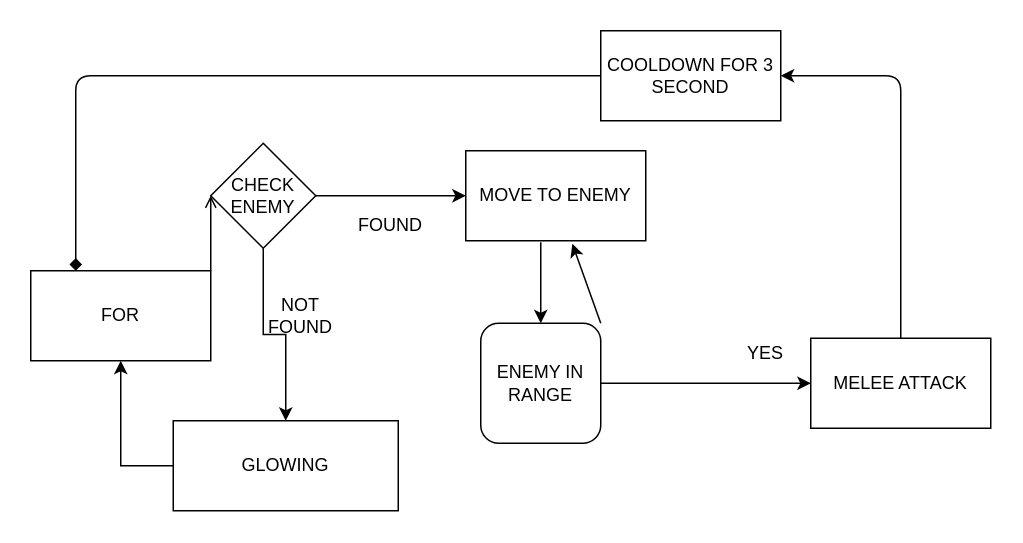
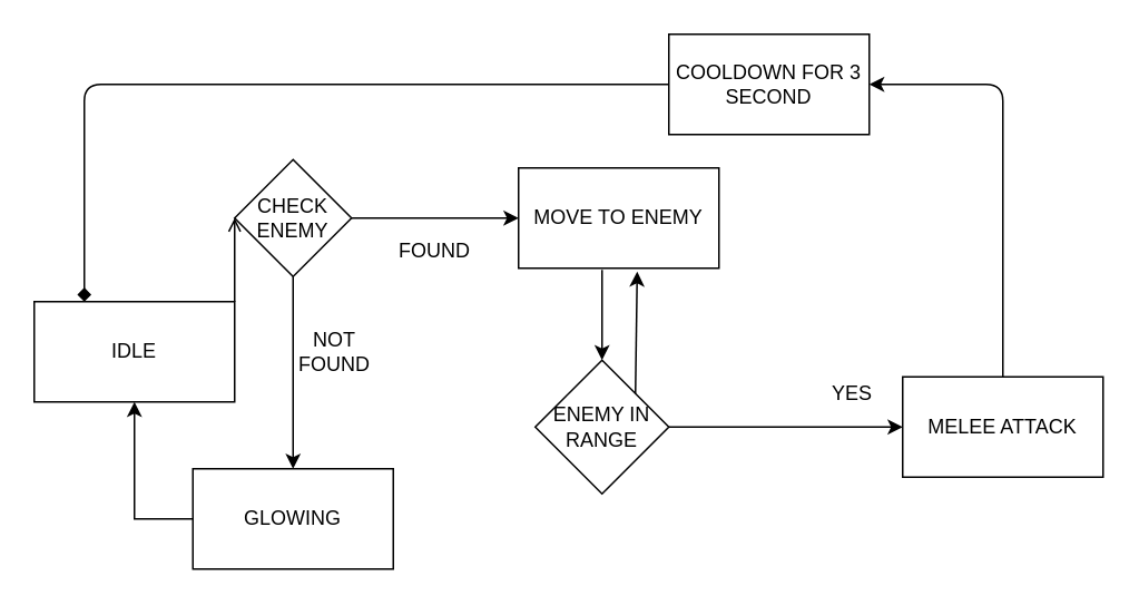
- <mxCell id="2" value="FOR" style="rounded=0;whiteSpace=wrap;html=1;" parent="1" vertex="1"><mxGeometry x="20" y="180" width="120" height="60" as="geometry" /></mxCell>
+ <mxCell id="2" value="IDLE" style="rounded=0;whiteSpace=wrap;html=1;" parent="1" vertex="1"><mxGeometry x="20" y="180" width="120" height="60" as="geometry" /></mxCell>
- <mxCell id="6" value="ENEMY IN RANGE" style="whiteSpace=wrap;html=1;rounded=1;" parent="1" vertex="1"><mxGeometry x="320" y="215" width="80" height="80" as="geometry" /></mxCell>
+ <mxCell id="6" value="ENEMY IN RANGE" style="rhombus;whiteSpace=wrap;html=1;" parent="1" vertex="1"><mxGeometry x="320" y="215" width="80" height="80" as="geometry" /></mxCell>
- <mxCell id="14" value="GLOWING" style="rounded=0;whiteSpace=wrap;html=1;" parent="1" vertex="1"><mxGeometry x="115" y="280" width="150" height="60" as="geometry" /></mxCell>
+ <mxCell id="14" value="GLOWING" style="rounded=0;whiteSpace=wrap;html=1;" parent="1" vertex="1"><mxGeometry x="115" y="280" width="120" height="60" as="geometry" /></mxCell>
